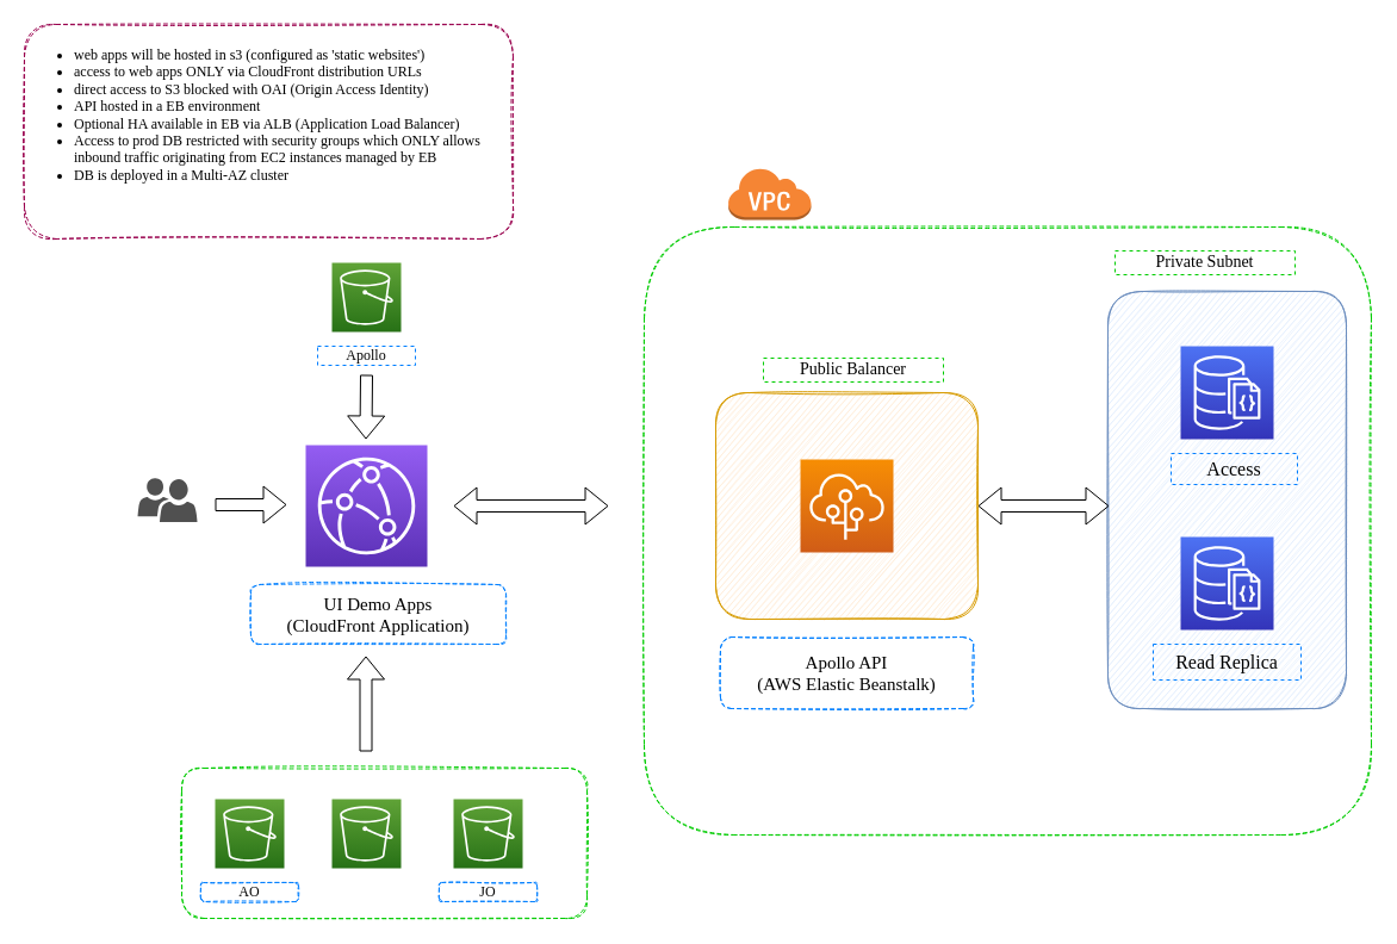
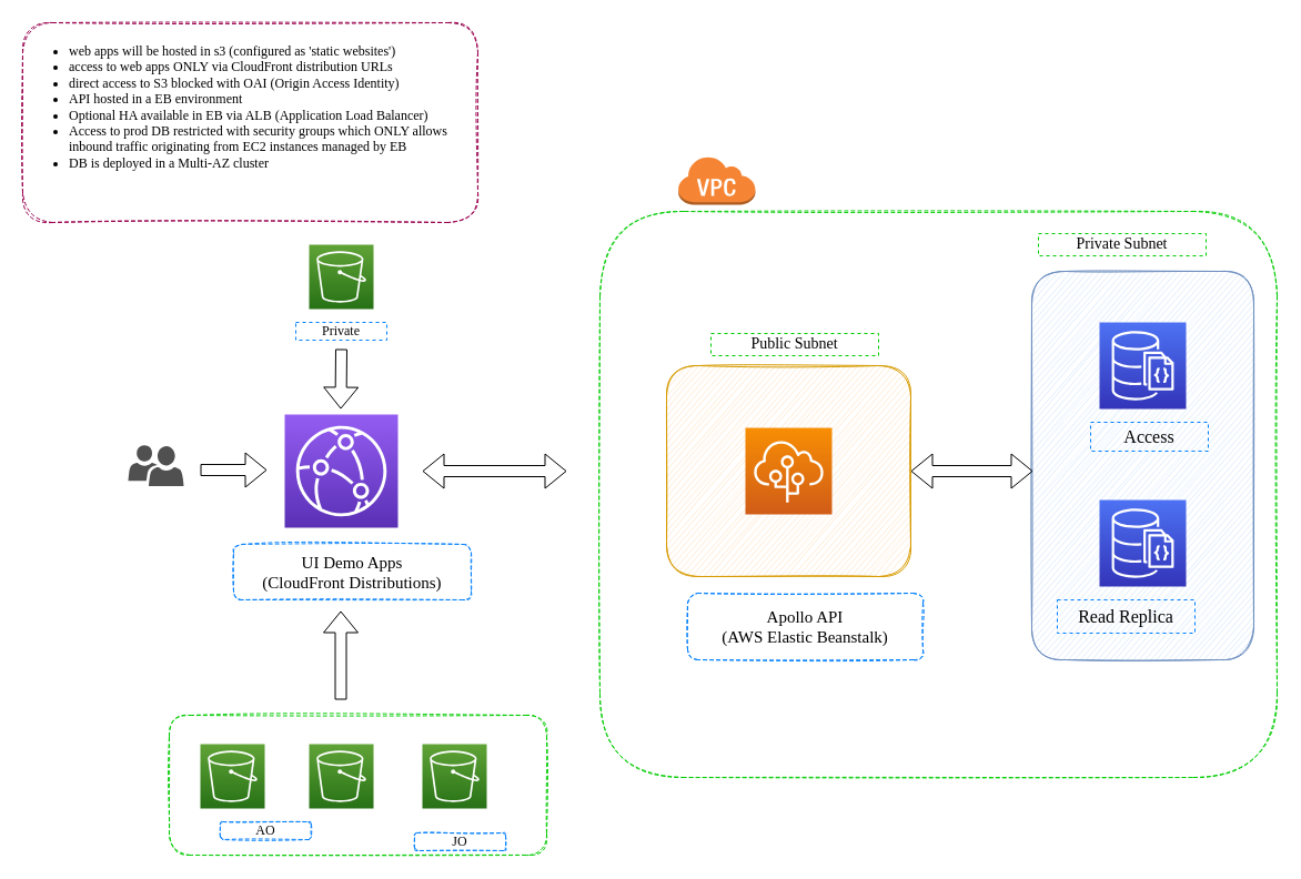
- <mxCell id="21" value="&lt;font style=&quot;font-size: 12px&quot; face=&quot;Verdana&quot;&gt;Apollo&lt;/font&gt;" style="text;html=1;fillColor=none;align=center;verticalAlign=middle;whiteSpace=wrap;rounded=0;dashed=1;strokeColor=#007FFF;" parent="1" vertex="1"><mxGeometry x="266" y="290" width="82" height="16" as="geometry" /></mxCell>
+ <mxCell id="21" value="&lt;font style=&quot;font-size: 12px&quot; face=&quot;Verdana&quot;&gt;Private&lt;/font&gt;" style="text;html=1;fillColor=none;align=center;verticalAlign=middle;whiteSpace=wrap;rounded=0;dashed=1;strokeColor=#007FFF;" parent="1" vertex="1"><mxGeometry x="266" y="290" width="82" height="16" as="geometry" /></mxCell>
- <mxCell id="13" value="&lt;font style=&quot;font-size: 14px&quot; face=&quot;Verdana&quot;&gt;Public Balancer&lt;/font&gt;" style="text;html=1;fillColor=none;align=center;verticalAlign=middle;whiteSpace=wrap;rounded=0;dashed=1;strokeColor=#00CC00;" parent="1" vertex="1"><mxGeometry x="640" y="300" width="151" height="20" as="geometry" /></mxCell>
+ <mxCell id="13" value="&lt;font style=&quot;font-size: 14px&quot; face=&quot;Verdana&quot;&gt;Public Subnet&lt;/font&gt;" style="text;html=1;fillColor=none;align=center;verticalAlign=middle;whiteSpace=wrap;rounded=0;dashed=1;strokeColor=#00CC00;" parent="1" vertex="1"><mxGeometry x="640" y="300" width="151" height="20" as="geometry" /></mxCell>
- <mxCell id="18" value="&lt;font style=&quot;font-size: 15px&quot; face=&quot;Verdana&quot;&gt;UI Demo Apps&lt;br&gt;(CloudFront Application)&lt;/font&gt;" style="text;html=1;fillColor=none;align=center;verticalAlign=middle;whiteSpace=wrap;rounded=1;dashed=1;strokeColor=#007FFF;sketch=1;" parent="1" vertex="1"><mxGeometry x="210" y="490" width="214" height="50" as="geometry" /></mxCell>
+ <mxCell id="18" value="&lt;font style=&quot;font-size: 15px&quot; face=&quot;Verdana&quot;&gt;UI Demo Apps&lt;br&gt;(CloudFront Distributions)&lt;/font&gt;" style="text;html=1;fillColor=none;align=center;verticalAlign=middle;whiteSpace=wrap;rounded=1;dashed=1;strokeColor=#007FFF;sketch=1;" parent="1" vertex="1"><mxGeometry x="210" y="490" width="214" height="50" as="geometry" /></mxCell>
- <mxCell id="11" value="&lt;font style=&quot;font-size: 16px&quot; face=&quot;Verdana&quot;&gt;Read Replica&lt;/font&gt;" style="text;html=1;fillColor=none;align=center;verticalAlign=middle;whiteSpace=wrap;rounded=0;dashed=1;strokeColor=#007FFF;" parent="1" vertex="1"><mxGeometry x="967" y="540" width="124" height="30" as="geometry" /></mxCell>
+ <mxCell id="11" value="&lt;font style=&quot;font-size: 16px&quot; face=&quot;Verdana&quot;&gt;Read Replica&lt;/font&gt;" style="text;html=1;fillColor=none;align=center;verticalAlign=middle;whiteSpace=wrap;rounded=0;dashed=1;strokeColor=#007FFF;" parent="1" vertex="1"><mxGeometry x="952" y="540" width="124" height="30" as="geometry" /></mxCell>
- <mxCell id="12" value="&lt;font style=&quot;font-size: 15px&quot; face=&quot;Verdana&quot;&gt;Apollo API &lt;br&gt;(AWS Elastic Beanstalk)&lt;/font&gt;" style="text;html=1;fillColor=none;align=center;verticalAlign=middle;whiteSpace=wrap;rounded=1;dashed=1;strokeColor=#007FFF;sketch=1;" parent="1" vertex="1"><mxGeometry x="604" y="534" width="212" height="60" as="geometry" /></mxCell>
+ <mxCell id="12" value="&lt;font style=&quot;font-size: 15px&quot; face=&quot;Verdana&quot;&gt;Apollo API &lt;br&gt;(AWS Elastic Beanstalk)&lt;/font&gt;" style="text;html=1;fillColor=none;align=center;verticalAlign=middle;whiteSpace=wrap;rounded=1;dashed=1;strokeColor=#007FFF;sketch=1;" parent="1" vertex="1"><mxGeometry x="619" y="534" width="212" height="60" as="geometry" /></mxCell>
- <mxCell id="22" value="&lt;font style=&quot;font-size: 12px&quot; face=&quot;Verdana&quot;&gt;AO&lt;/font&gt;" style="text;html=1;fillColor=none;align=center;verticalAlign=middle;whiteSpace=wrap;rounded=1;dashed=1;strokeColor=#007FFF;sketch=1;" parent="1" vertex="1"><mxGeometry x="168" y="740" width="82" height="16" as="geometry" /></mxCell>
+ <mxCell id="22" value="&lt;font style=&quot;font-size: 12px&quot; face=&quot;Verdana&quot;&gt;AO&lt;/font&gt;" style="text;html=1;fillColor=none;align=center;verticalAlign=middle;whiteSpace=wrap;rounded=1;dashed=1;strokeColor=#007FFF;sketch=1;" parent="1" vertex="1"><mxGeometry x="198" y="740" width="82" height="16" as="geometry" /></mxCell>
- <mxCell id="28" value="&lt;font style=&quot;font-size: 12px&quot; face=&quot;Verdana&quot;&gt;JO&lt;/font&gt;" style="text;html=1;fillColor=none;align=center;verticalAlign=middle;whiteSpace=wrap;rounded=1;dashed=1;strokeColor=#007FFF;sketch=1;" vertex="1" parent="1"><mxGeometry x="368" y="740" width="82" height="16" as="geometry" /></mxCell>
+ <mxCell id="28" value="&lt;font style=&quot;font-size: 12px&quot; face=&quot;Verdana&quot;&gt;JO&lt;/font&gt;" style="text;html=1;fillColor=none;align=center;verticalAlign=middle;whiteSpace=wrap;rounded=1;dashed=1;strokeColor=#007FFF;sketch=1;" vertex="1" parent="1"><mxGeometry x="373" y="750" width="82" height="16" as="geometry" /></mxCell>
